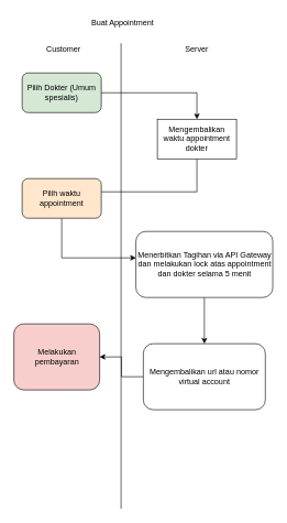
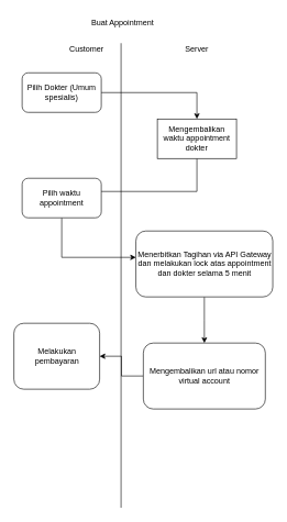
- <mxCell id="6" value="Customer" style="text;html=1;align=center;verticalAlign=middle;whiteSpace=wrap;rounded=0;" vertex="1" parent="1"><mxGeometry x="20.5" y="60" width="150" height="30" as="geometry" /></mxCell>
+ <mxCell id="6" value="Customer" style="text;html=1;align=center;verticalAlign=middle;whiteSpace=wrap;rounded=0;" vertex="1" parent="1"><mxGeometry x="55.5" y="60" width="150" height="30" as="geometry" /></mxCell>
- <mxCell id="4" value="Pilih Dokter (Umum spesialis)" style="rounded=1;whiteSpace=wrap;html=1;fillColor=#d5e8d4;" vertex="1" parent="1"><mxGeometry x="33" y="110" width="120" height="60" as="geometry" /></mxCell>
+ <mxCell id="4" value="Pilih Dokter (Umum spesialis)" style="rounded=1;whiteSpace=wrap;html=1;" vertex="1" parent="1"><mxGeometry x="33" y="110" width="120" height="60" as="geometry" /></mxCell>
- <mxCell id="11" value="Pilih waktu appointment" style="whiteSpace=wrap;html=1;rounded=1;fillColor=#ffe6cc;" vertex="1" parent="1"><mxGeometry x="33" y="270" width="120" height="60" as="geometry" /></mxCell>
+ <mxCell id="11" value="Pilih waktu appointment" style="whiteSpace=wrap;html=1;rounded=1;" vertex="1" parent="1"><mxGeometry x="33" y="270" width="120" height="60" as="geometry" /></mxCell>
- <mxCell id="16" value="Melakukan pembayaran" style="whiteSpace=wrap;html=1;rounded=1;fillColor=#f8cecc;" vertex="1" parent="1"><mxGeometry x="20.5" y="490" width="130" height="100" as="geometry" /></mxCell>
+ <mxCell id="16" value="Melakukan pembayaran" style="whiteSpace=wrap;html=1;rounded=1;" vertex="1" parent="1"><mxGeometry x="20.5" y="490" width="130" height="100" as="geometry" /></mxCell>
